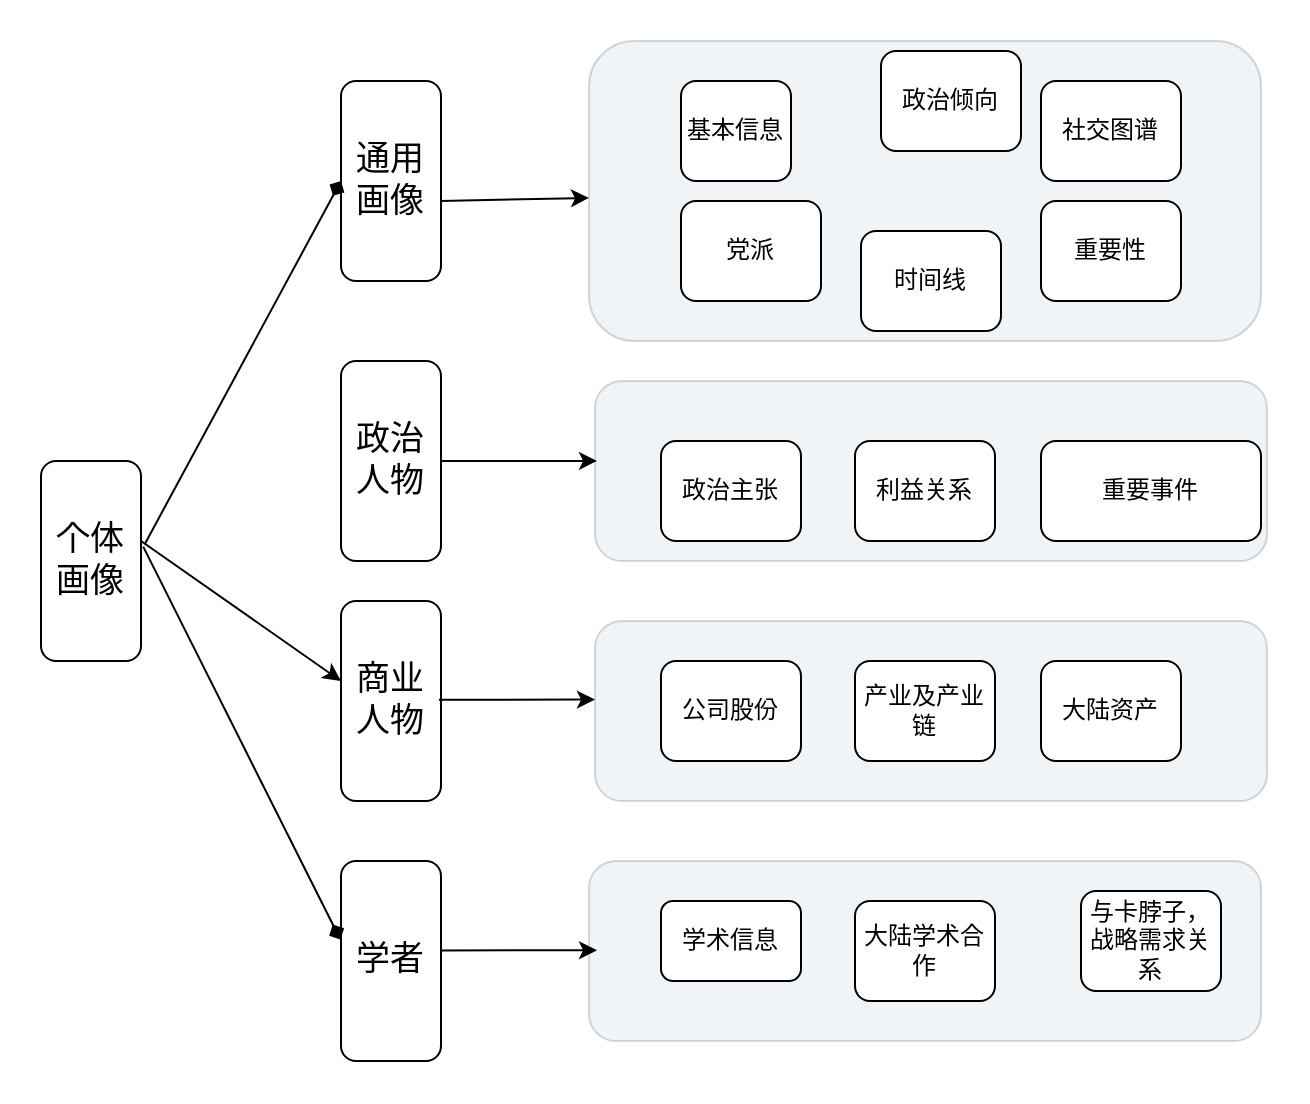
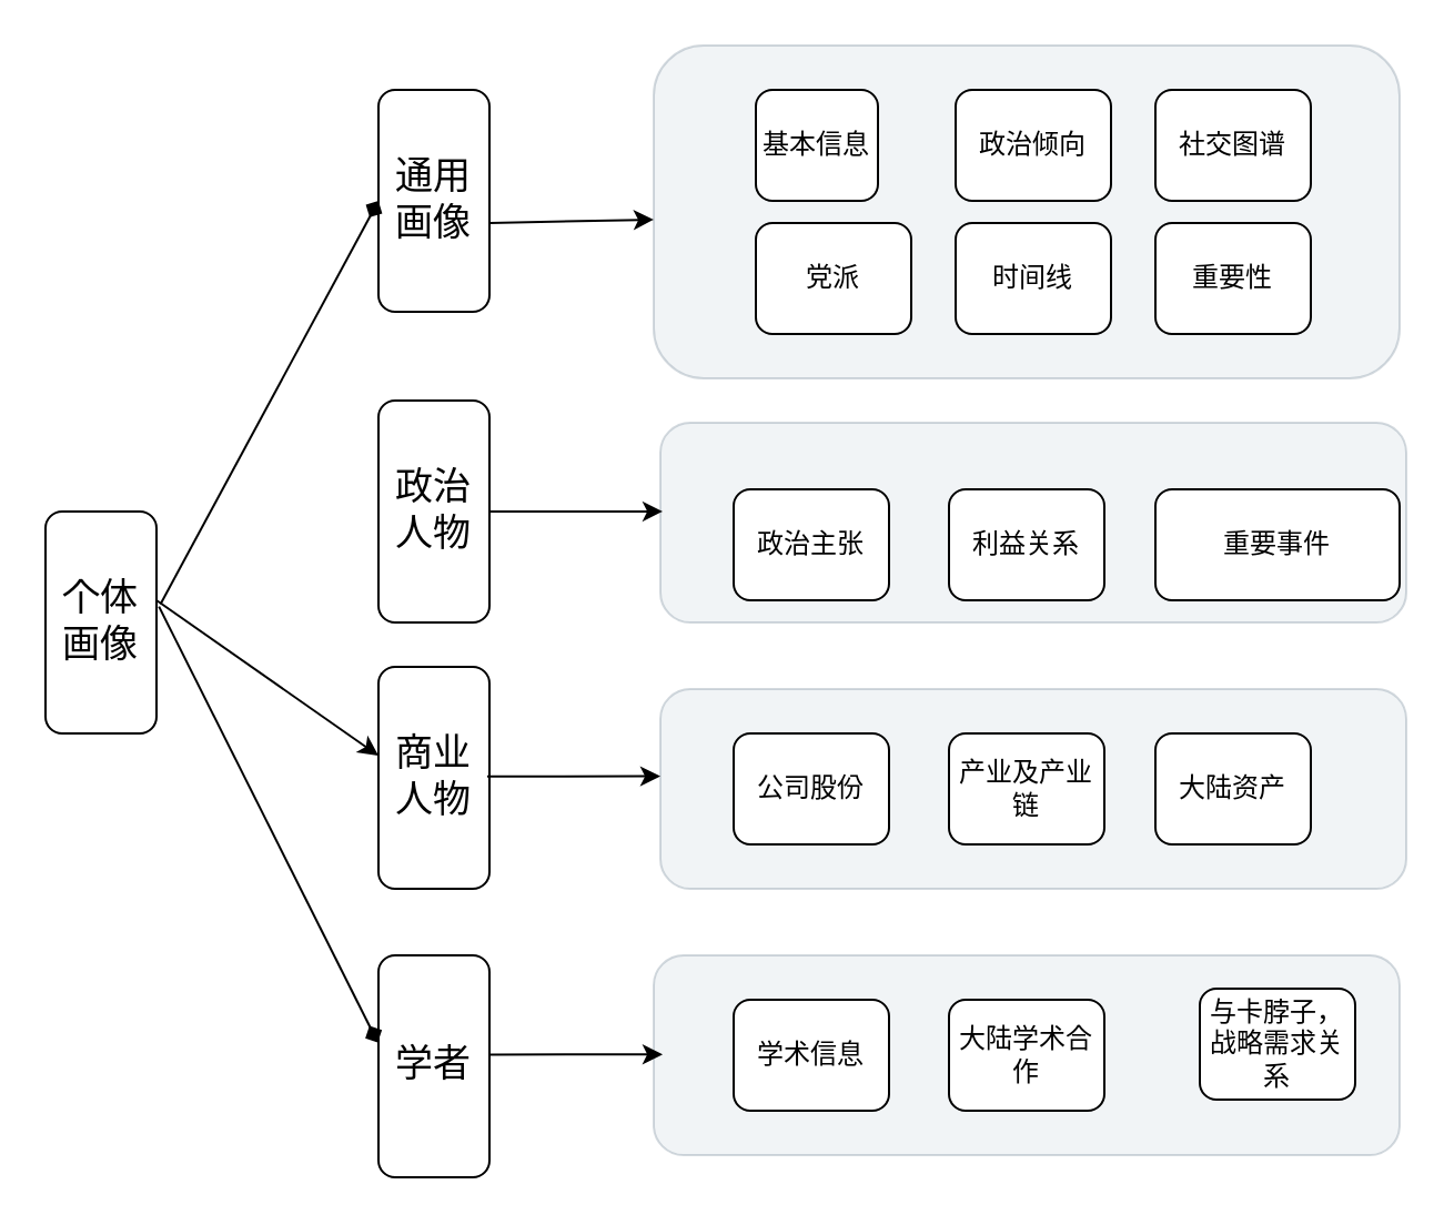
- <mxCell id="9" value="政治倾向" style="rounded=1;whiteSpace=wrap;html=1;" vertex="1" parent="1"><mxGeometry x="440" y="25" width="70" height="50" as="geometry" /></mxCell>
+ <mxCell id="9" value="政治倾向" style="rounded=1;whiteSpace=wrap;html=1;" vertex="1" parent="1"><mxGeometry x="430" y="40" width="70" height="50" as="geometry" /></mxCell>
- <mxCell id="12" value="时间线" style="rounded=1;whiteSpace=wrap;html=1;" vertex="1" parent="1"><mxGeometry x="430" y="115" width="70" height="50" as="geometry" /></mxCell>
+ <mxCell id="12" value="时间线" style="rounded=1;whiteSpace=wrap;html=1;" vertex="1" parent="1"><mxGeometry x="430" y="100" width="70" height="50" as="geometry" /></mxCell>
- <mxCell id="23" value="学术信息" style="rounded=1;whiteSpace=wrap;html=1;" vertex="1" parent="1"><mxGeometry x="330" y="450" width="70" height="40" as="geometry" /></mxCell>
+ <mxCell id="23" value="学术信息" style="rounded=1;whiteSpace=wrap;html=1;" vertex="1" parent="1"><mxGeometry x="330" y="450" width="70" height="50" as="geometry" /></mxCell>
